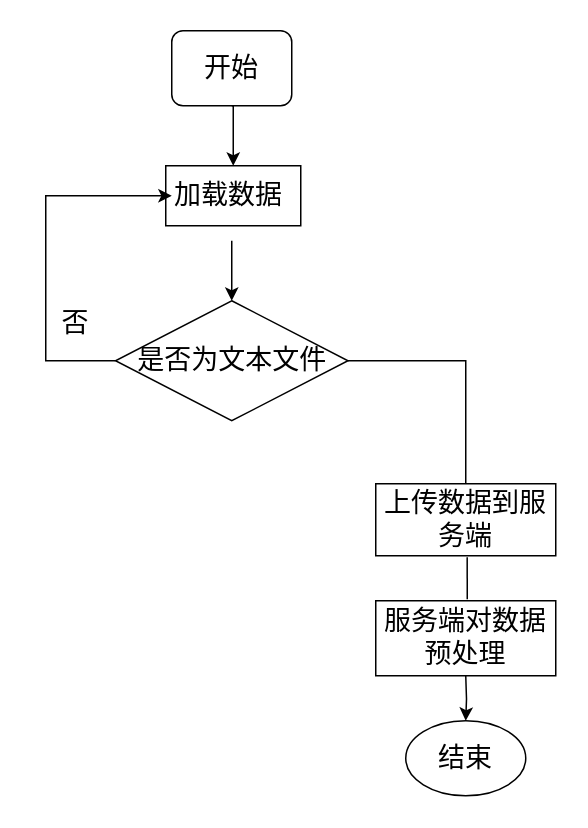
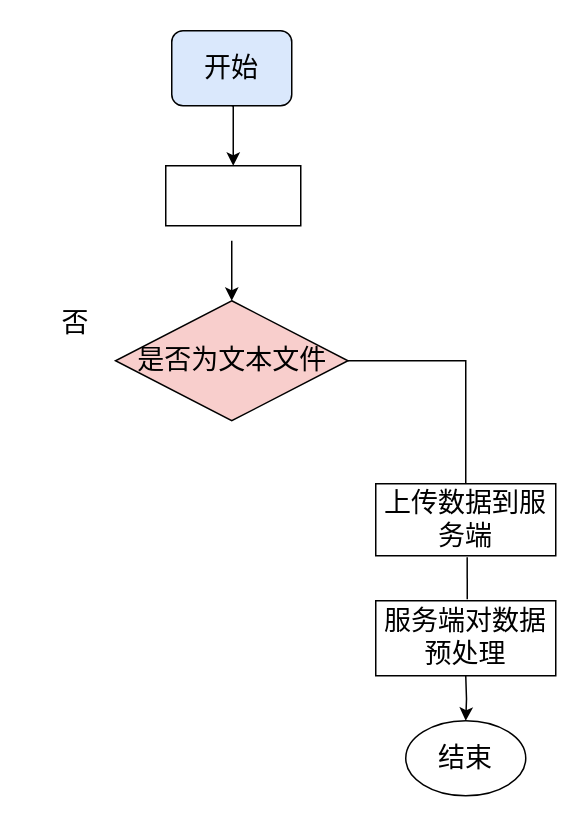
- <mxCell id="2" value="&lt;font style=&quot;font-size: 18px&quot;&gt;开始&lt;/font&gt;" style="rounded=1;whiteSpace=wrap;html=1;" vertex="1" parent="1"><mxGeometry x="114" y="20" width="80" height="50" as="geometry" /></mxCell>
+ <mxCell id="2" value="&lt;font style=&quot;font-size: 18px&quot;&gt;开始&lt;/font&gt;" style="rounded=1;whiteSpace=wrap;html=1;fillColor=#dae8fc;" vertex="1" parent="1"><mxGeometry x="114" y="20" width="80" height="50" as="geometry" /></mxCell>
- <mxCell id="13" value="加载数据" style="text;html=1;strokeColor=none;fillColor=none;align=center;verticalAlign=middle;whiteSpace=wrap;rounded=0;fontSize=18;" vertex="1" parent="1"><mxGeometry x="114" y="115" width="76" height="30" as="geometry" /></mxCell>
- <mxCell id="8" value="" style="endArrow=classic;html=1;rounded=0;fontSize=18;edgeStyle=orthogonalEdgeStyle;exitX=0;exitY=0.5;exitDx=0;exitDy=0;entryX=0;entryY=0.5;entryDx=0;entryDy=0;" edge="1" parent="1" source="5" target="13"><mxGeometry width="50" height="50" relative="1" as="geometry"><mxPoint x="-10" y="240" as="sourcePoint" /><mxPoint x="30" y="350" as="targetPoint" /><Array as="points"><mxPoint x="30" y="240" /><mxPoint x="30" y="130" /></Array></mxGeometry></mxCell>
- <mxCell id="5" value="&lt;span&gt;是否为文本文件&lt;/span&gt;" style="rhombus;whiteSpace=wrap;html=1;fontSize=18;" vertex="1" parent="1"><mxGeometry x="76.5" y="200" width="155" height="80" as="geometry" /></mxCell>
+ <mxCell id="5" value="&lt;span&gt;是否为文本文件&lt;/span&gt;" style="rhombus;whiteSpace=wrap;html=1;fontSize=18;fillColor=#f8cecc;" vertex="1" parent="1"><mxGeometry x="76.5" y="200" width="155" height="80" as="geometry" /></mxCell>
